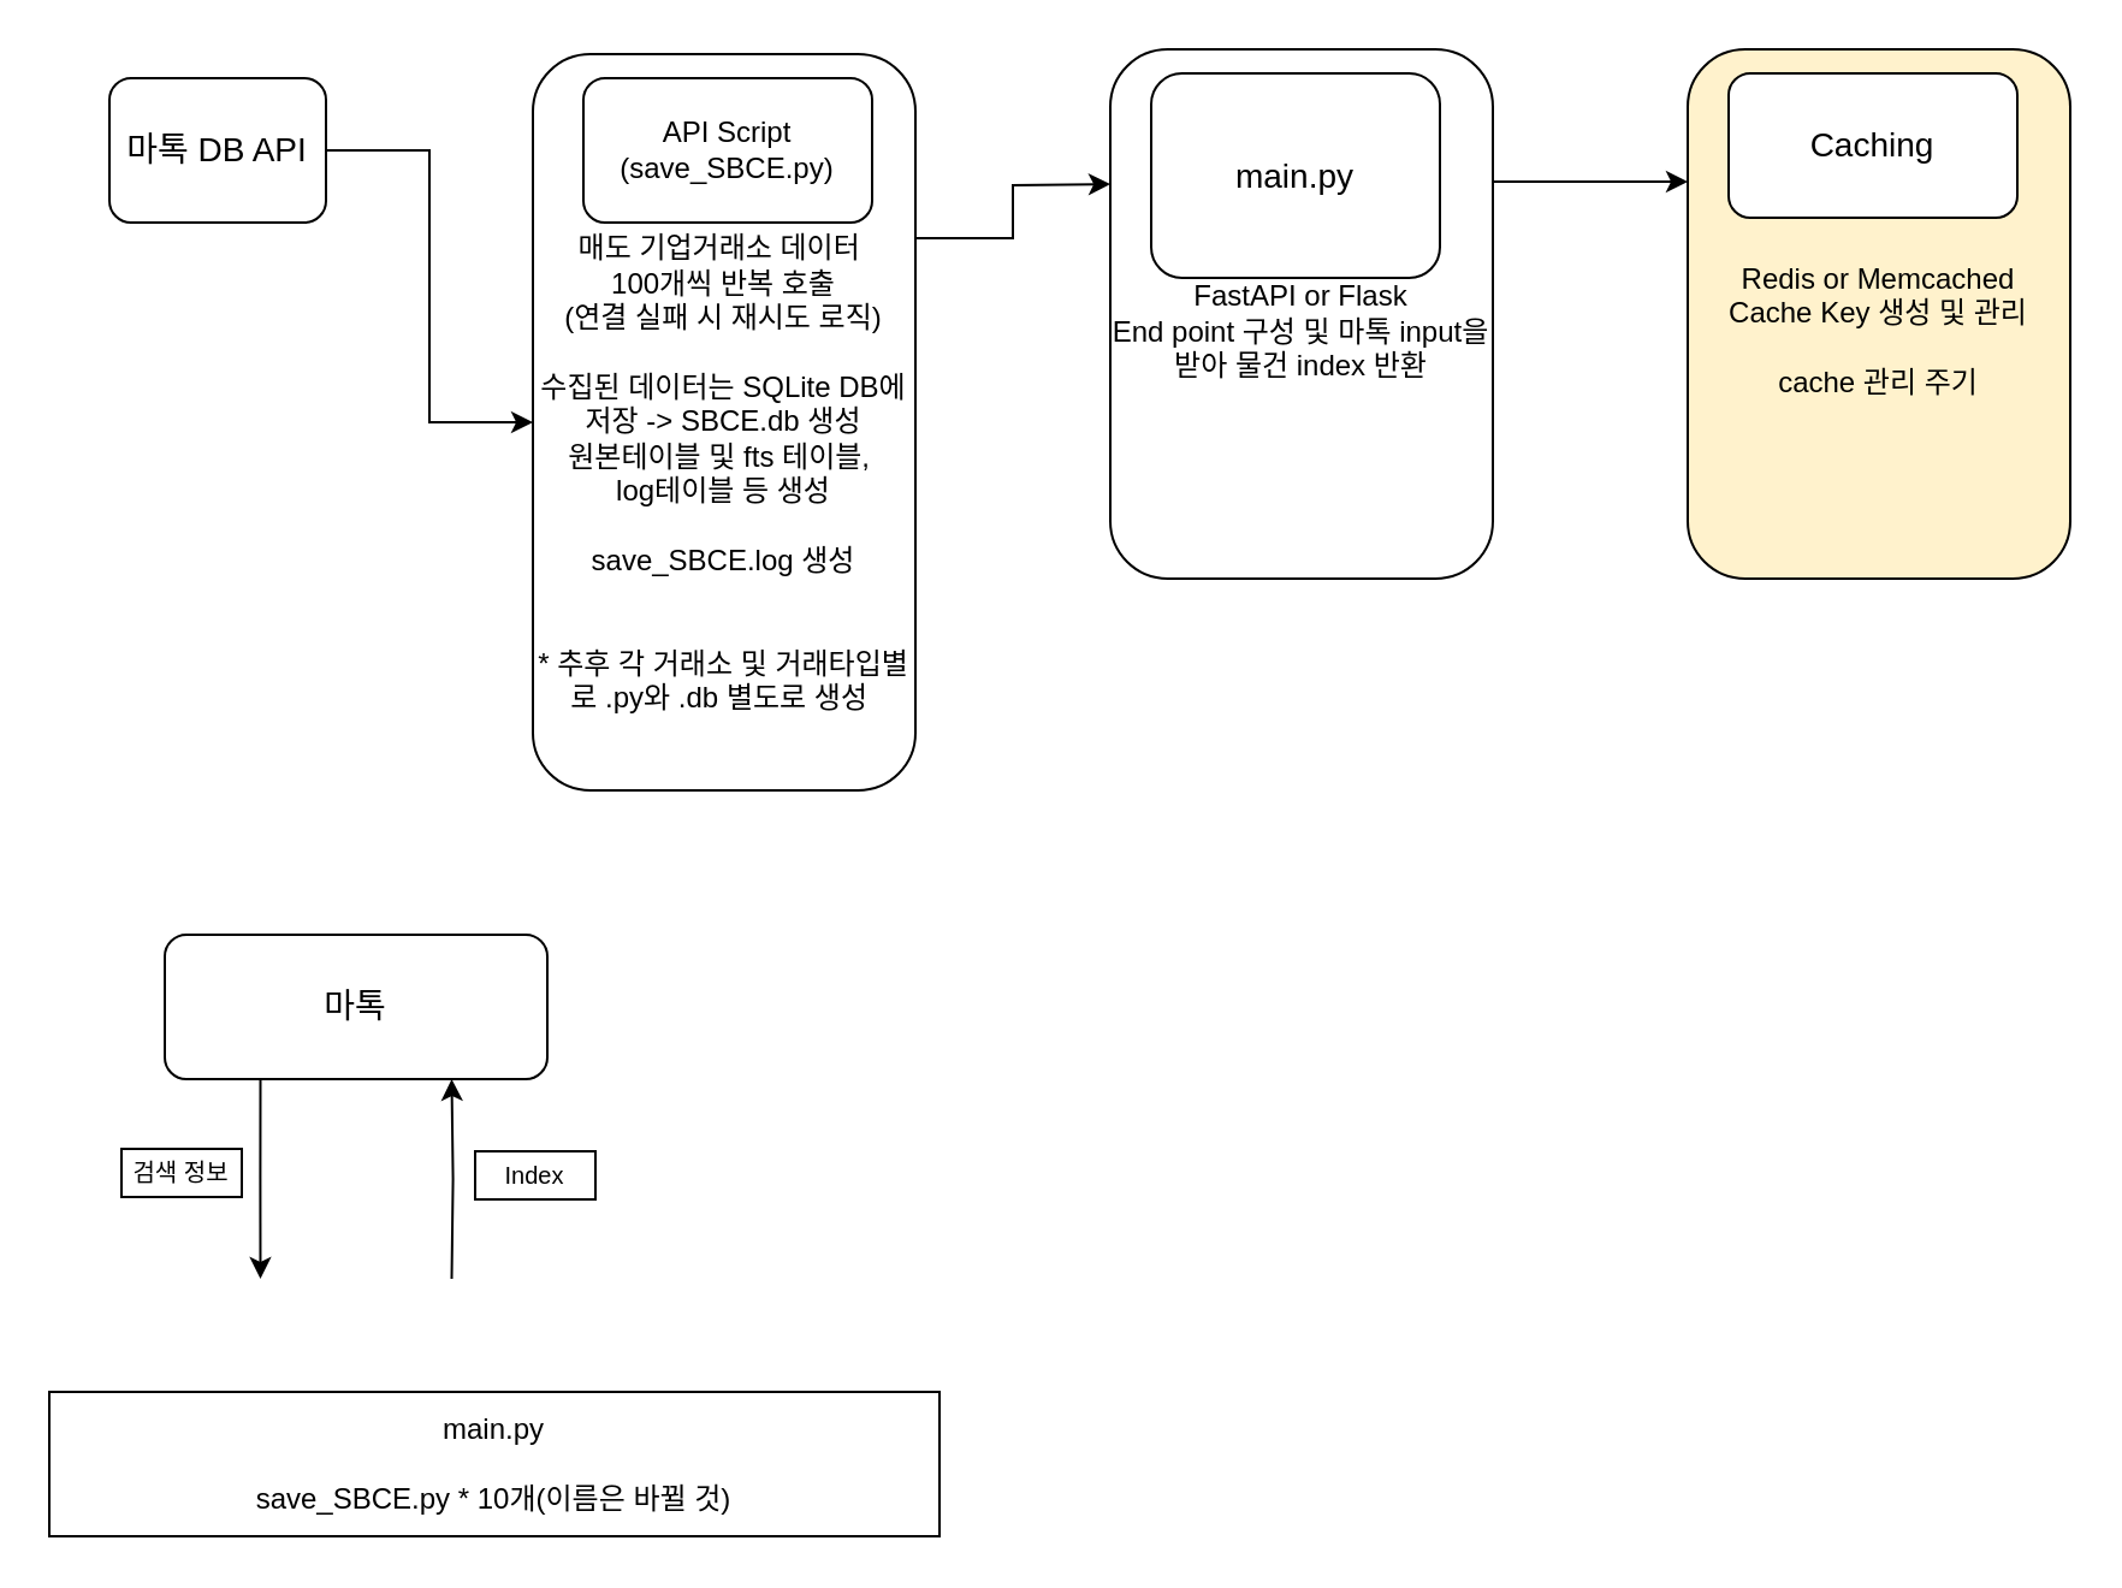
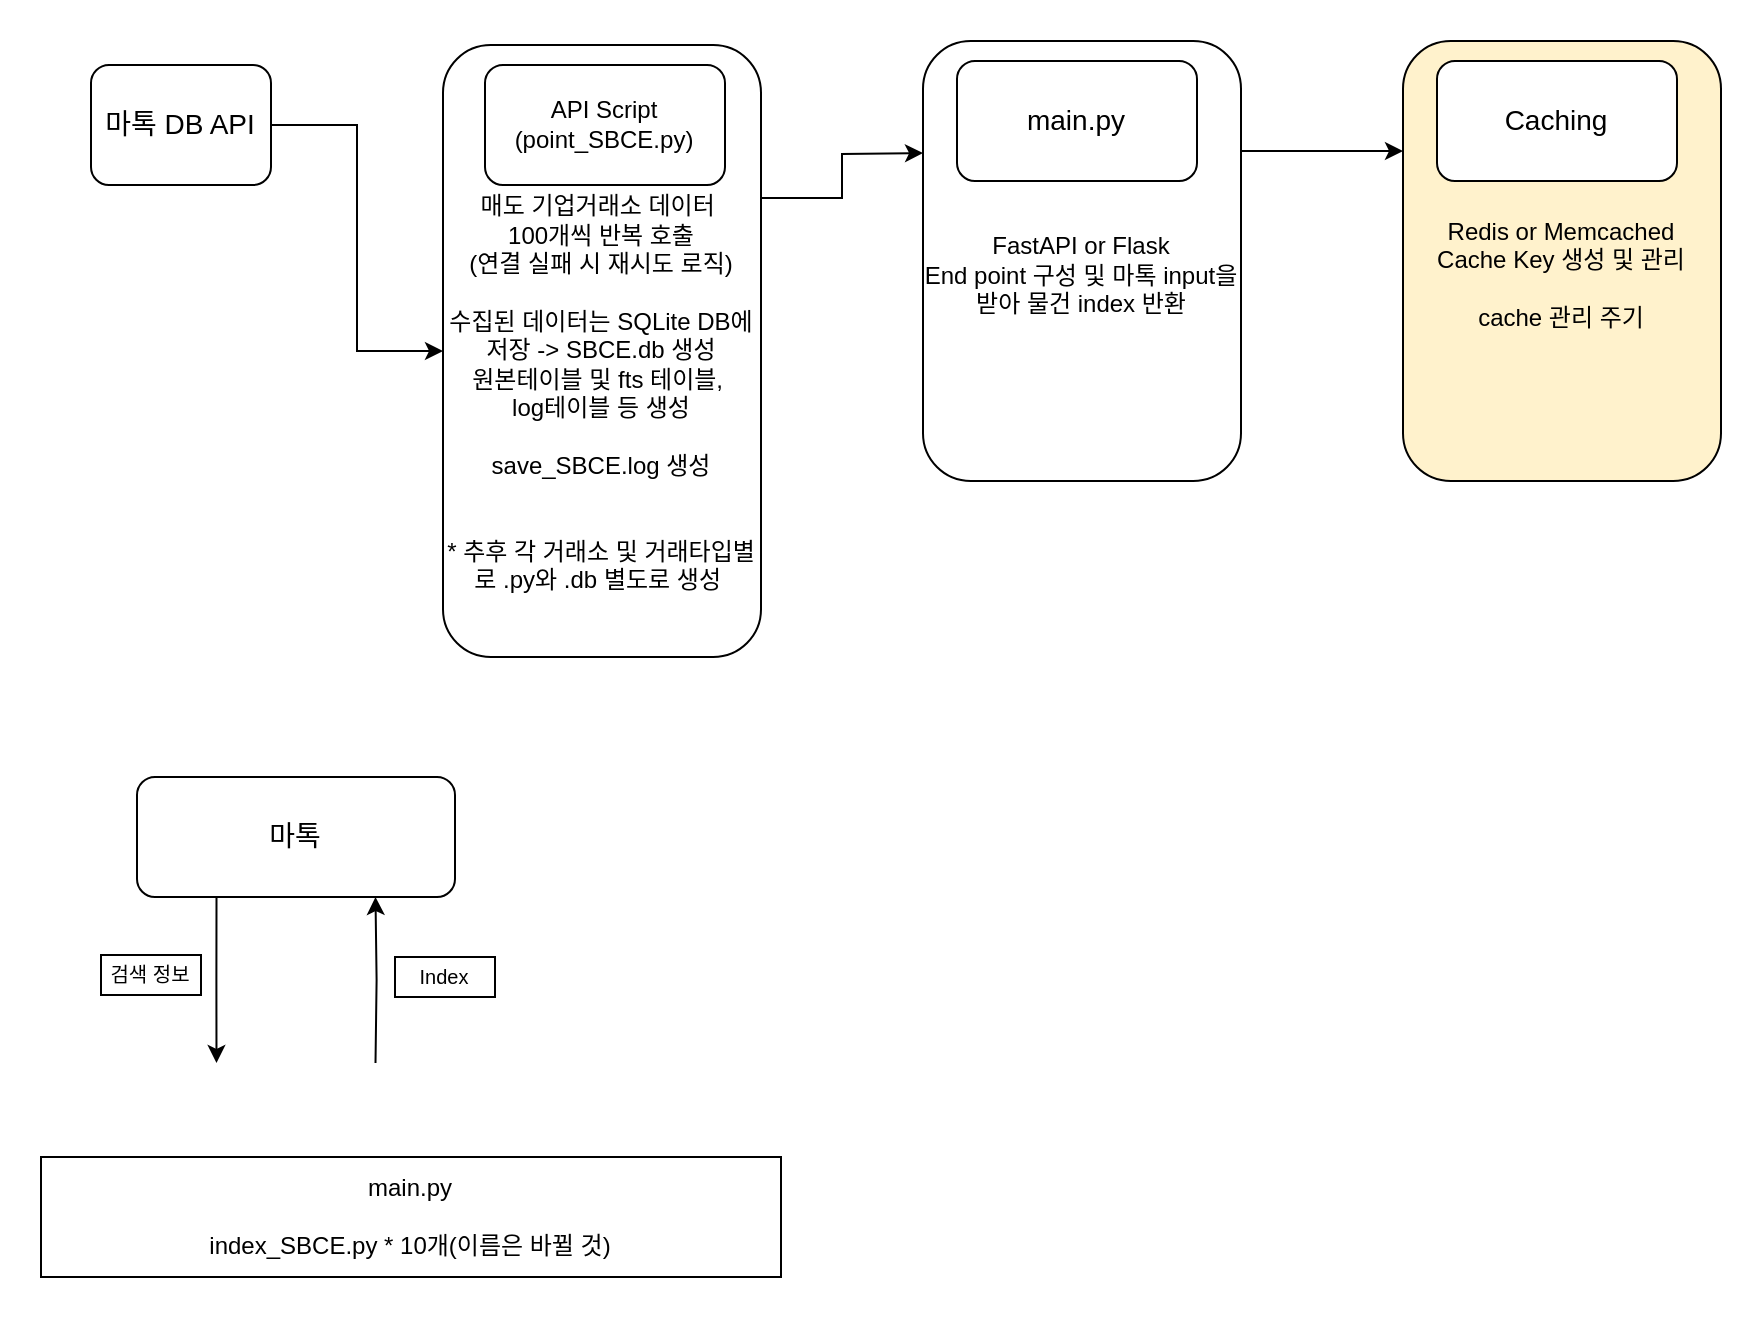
- <mxCell id="6" value="API Script&lt;div&gt;(save_SBCE.py)&lt;/div&gt;" style="rounded=1;whiteSpace=wrap;html=1;" vertex="1" parent="1"><mxGeometry x="242" y="32" width="120" height="60" as="geometry" /></mxCell>
+ <mxCell id="6" value="API Script&lt;div&gt;(point_SBCE.py)&lt;/div&gt;" style="rounded=1;whiteSpace=wrap;html=1;" vertex="1" parent="1"><mxGeometry x="242" y="32" width="120" height="60" as="geometry" /></mxCell>
- <mxCell id="10" value="&lt;span style=&quot;font-size: 14px;&quot;&gt;main.py&lt;/span&gt;" style="rounded=1;whiteSpace=wrap;html=1;" vertex="1" parent="1"><mxGeometry x="478" y="30" width="120" height="85" as="geometry" /></mxCell>
+ <mxCell id="10" value="&lt;span style=&quot;font-size: 14px;&quot;&gt;main.py&lt;/span&gt;" style="rounded=1;whiteSpace=wrap;html=1;" vertex="1" parent="1"><mxGeometry x="478" y="30" width="120" height="60" as="geometry" /></mxCell>
- <mxCell id="17" value="main.py&lt;div&gt;&lt;br&gt;&lt;/div&gt;&lt;div&gt;save_SBCE.py * 10개(이름은 바뀔 것)&lt;/div&gt;" style="whiteSpace=wrap;html=1;" vertex="1" parent="1"><mxGeometry y="578" width="370" height="60" as="geometry" x="20" /></mxCell>
+ <mxCell id="17" value="main.py&lt;div&gt;&lt;br&gt;&lt;/div&gt;&lt;div&gt;index_SBCE.py * 10개(이름은 바뀔 것)&lt;/div&gt;" style="whiteSpace=wrap;html=1;" vertex="1" parent="1"><mxGeometry y="578" width="370" height="60" as="geometry" x="20" /></mxCell>
